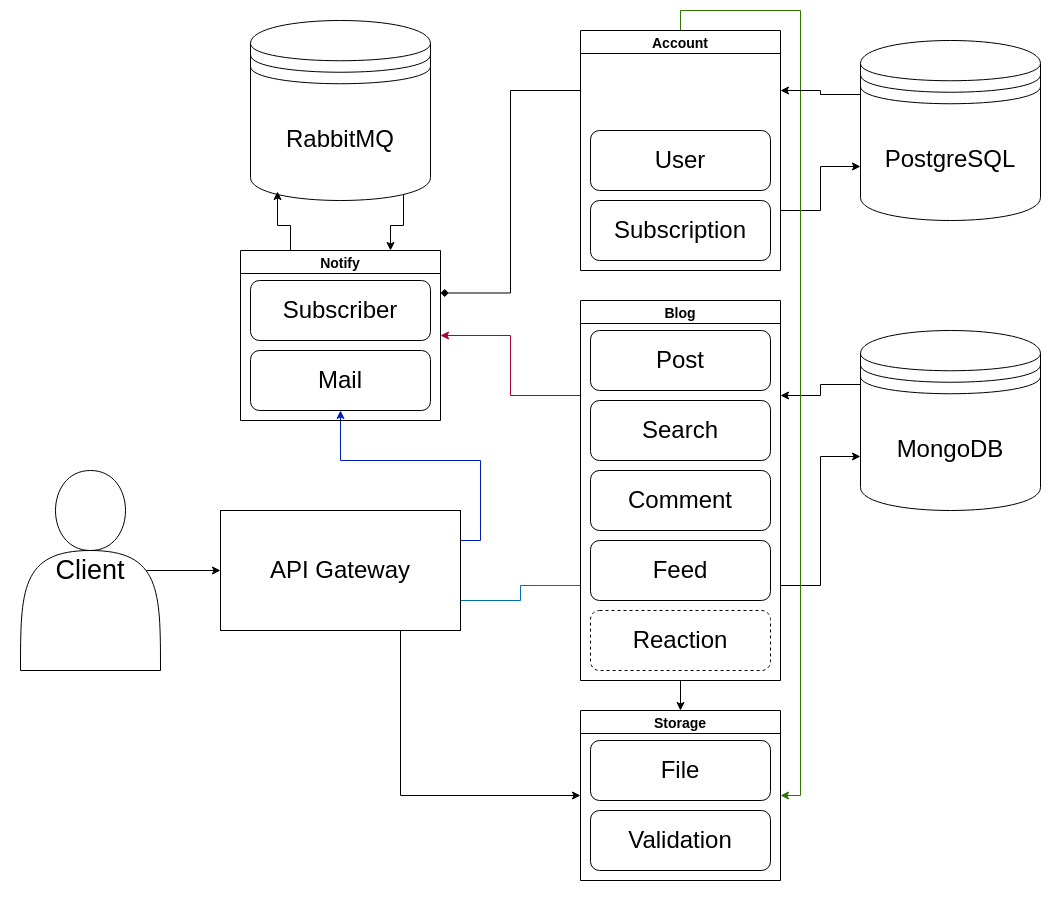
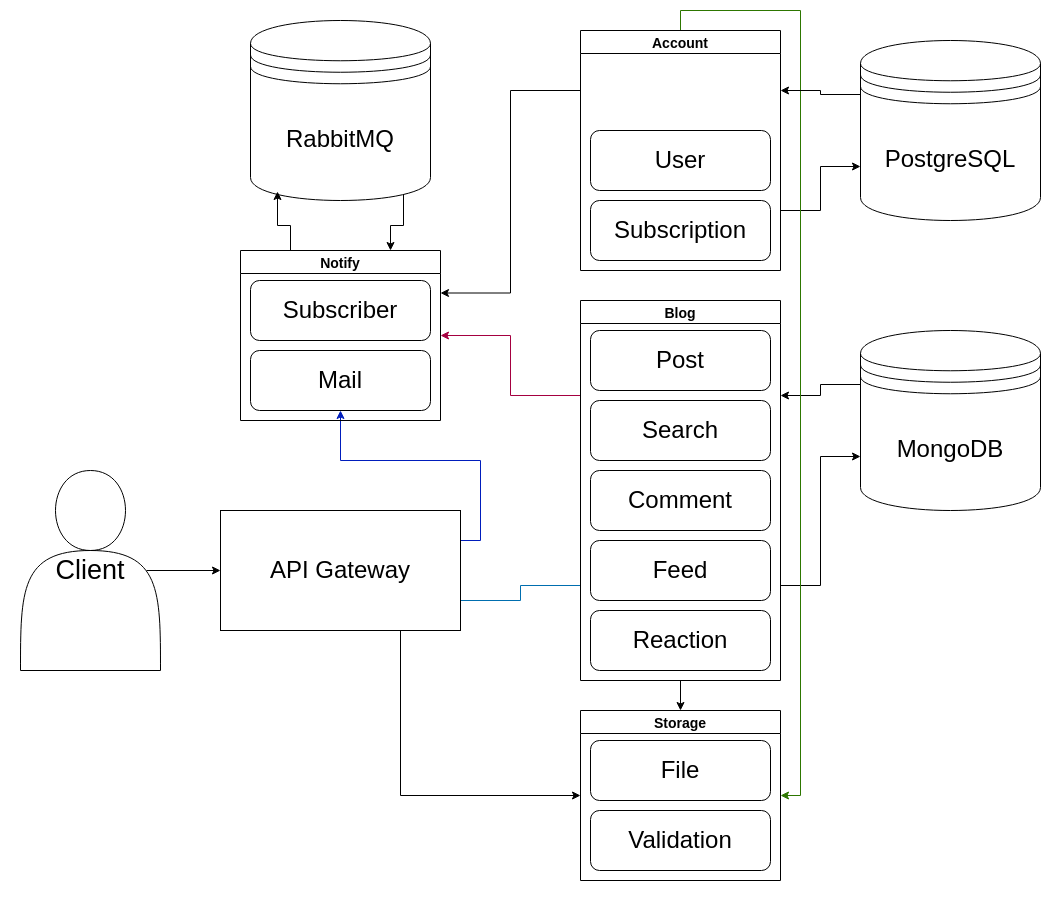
- <mxCell id="35" style="edgeStyle=orthogonalEdgeStyle;rounded=0;orthogonalLoop=1;jettySize=auto;html=1;entryX=1;entryY=0.25;entryDx=0;entryDy=0;exitX=0;exitY=0.25;exitDx=0;exitDy=0;endArrow=diamond;" edge="1" parent="1" source="22" target="17"><mxGeometry relative="1" as="geometry"><mxPoint x="560" y="110" as="sourcePoint" /></mxGeometry></mxCell>
+ <mxCell id="35" style="edgeStyle=orthogonalEdgeStyle;rounded=0;orthogonalLoop=1;jettySize=auto;html=1;entryX=1;entryY=0.25;entryDx=0;entryDy=0;exitX=0;exitY=0.25;exitDx=0;exitDy=0;" edge="1" parent="1" source="22" target="17"><mxGeometry relative="1" as="geometry"><mxPoint x="560" y="110" as="sourcePoint" /></mxGeometry></mxCell>
- <mxCell id="14" value="&lt;font style=&quot;font-size: 24px;&quot;&gt;Reaction&lt;/font&gt;" style="rounded=1;whiteSpace=wrap;html=1;dashed=1;" vertex="1" parent="9"><mxGeometry x="10" y="310" width="180" height="60" as="geometry" /></mxCell>
+ <mxCell id="14" value="&lt;font style=&quot;font-size: 24px;&quot;&gt;Reaction&lt;/font&gt;" style="rounded=1;whiteSpace=wrap;html=1;" vertex="1" parent="9"><mxGeometry x="10" y="310" width="180" height="60" as="geometry" /></mxCell>
